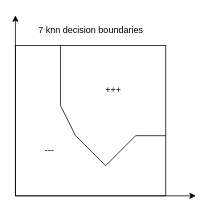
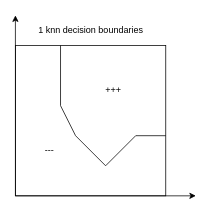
- <mxCell id="8" value="7 knn decision boundaries" style="text;html=1;align=center;verticalAlign=middle;resizable=0;points=[];autosize=1;" vertex="1" parent="1"><mxGeometry x="45" y="30" width="150" height="20" as="geometry" /></mxCell>
+ <mxCell id="8" value="1 knn decision boundaries" style="text;html=1;align=center;verticalAlign=middle;resizable=0;points=[];autosize=1;" vertex="1" parent="1"><mxGeometry x="45" y="30" width="150" height="20" as="geometry" /></mxCell>
